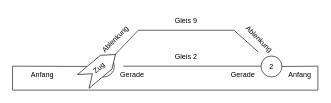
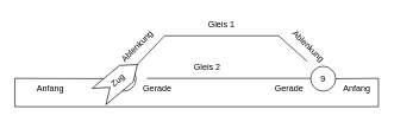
- <mxCell id="14" value="Gleis 9" style="text;html=1;strokeColor=none;fillColor=none;align=center;verticalAlign=middle;whiteSpace=wrap;rounded=0;" vertex="1" parent="1"><mxGeometry x="280" y="20" width="60" height="30" as="geometry" /></mxCell>
+ <mxCell id="14" value="Gleis 1" style="text;html=1;strokeColor=none;fillColor=none;align=center;verticalAlign=middle;whiteSpace=wrap;rounded=0;" vertex="1" parent="1"><mxGeometry x="280" y="20" width="60" height="30" as="geometry" /></mxCell>
- <mxCell id="15" value="Gleis 2" style="text;html=1;strokeColor=none;fillColor=none;align=center;verticalAlign=middle;whiteSpace=wrap;rounded=0;" vertex="1" parent="1"><mxGeometry x="280" y="80" width="60" height="30" as="geometry" /></mxCell>
+ <mxCell id="15" value="Gleis 2" style="text;html=1;strokeColor=none;fillColor=none;align=center;verticalAlign=middle;whiteSpace=wrap;rounded=0;" vertex="1" parent="1"><mxGeometry x="260" y="80" width="60" height="30" as="geometry" /></mxCell>
- <mxCell id="5" value="2" style="ellipse;whiteSpace=wrap;html=1;aspect=fixed;" parent="1" vertex="1"><mxGeometry x="435" y="93" width="35" height="35" as="geometry" /></mxCell>
+ <mxCell id="5" value="9" style="ellipse;whiteSpace=wrap;html=1;aspect=fixed;" parent="1" vertex="1"><mxGeometry x="435" y="93" width="35" height="35" as="geometry" /></mxCell>
